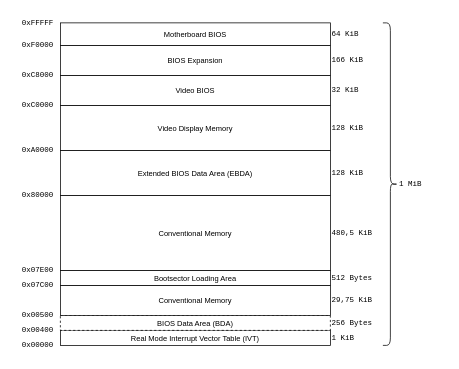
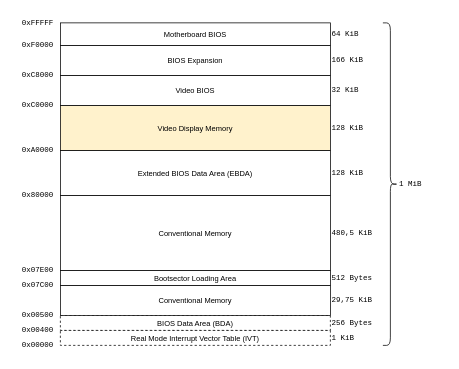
- <mxCell id="8" value="Video Display Memory" style="rounded=0;whiteSpace=wrap;html=1;fontSize=10;" parent="1" vertex="1"><mxGeometry x="80" y="140" width="360" height="60" as="geometry" /></mxCell>
+ <mxCell id="8" value="Video Display Memory" style="rounded=0;whiteSpace=wrap;html=1;fontSize=10;fillColor=#fff2cc;" parent="1" vertex="1"><mxGeometry x="80" y="140" width="360" height="60" as="geometry" /></mxCell>
- <mxCell id="2" value="Real Mode Interrupt Vector Table (IVT)" style="rounded=0;whiteSpace=wrap;html=1;fontSize=10;" parent="1" vertex="1"><mxGeometry x="80" y="440" width="360" height="20" as="geometry" /></mxCell>
+ <mxCell id="2" value="Real Mode Interrupt Vector Table (IVT)" style="rounded=0;whiteSpace=wrap;html=1;fontSize=10;dashed=1;" parent="1" vertex="1"><mxGeometry x="80" y="440" width="360" height="20" as="geometry" /></mxCell>
